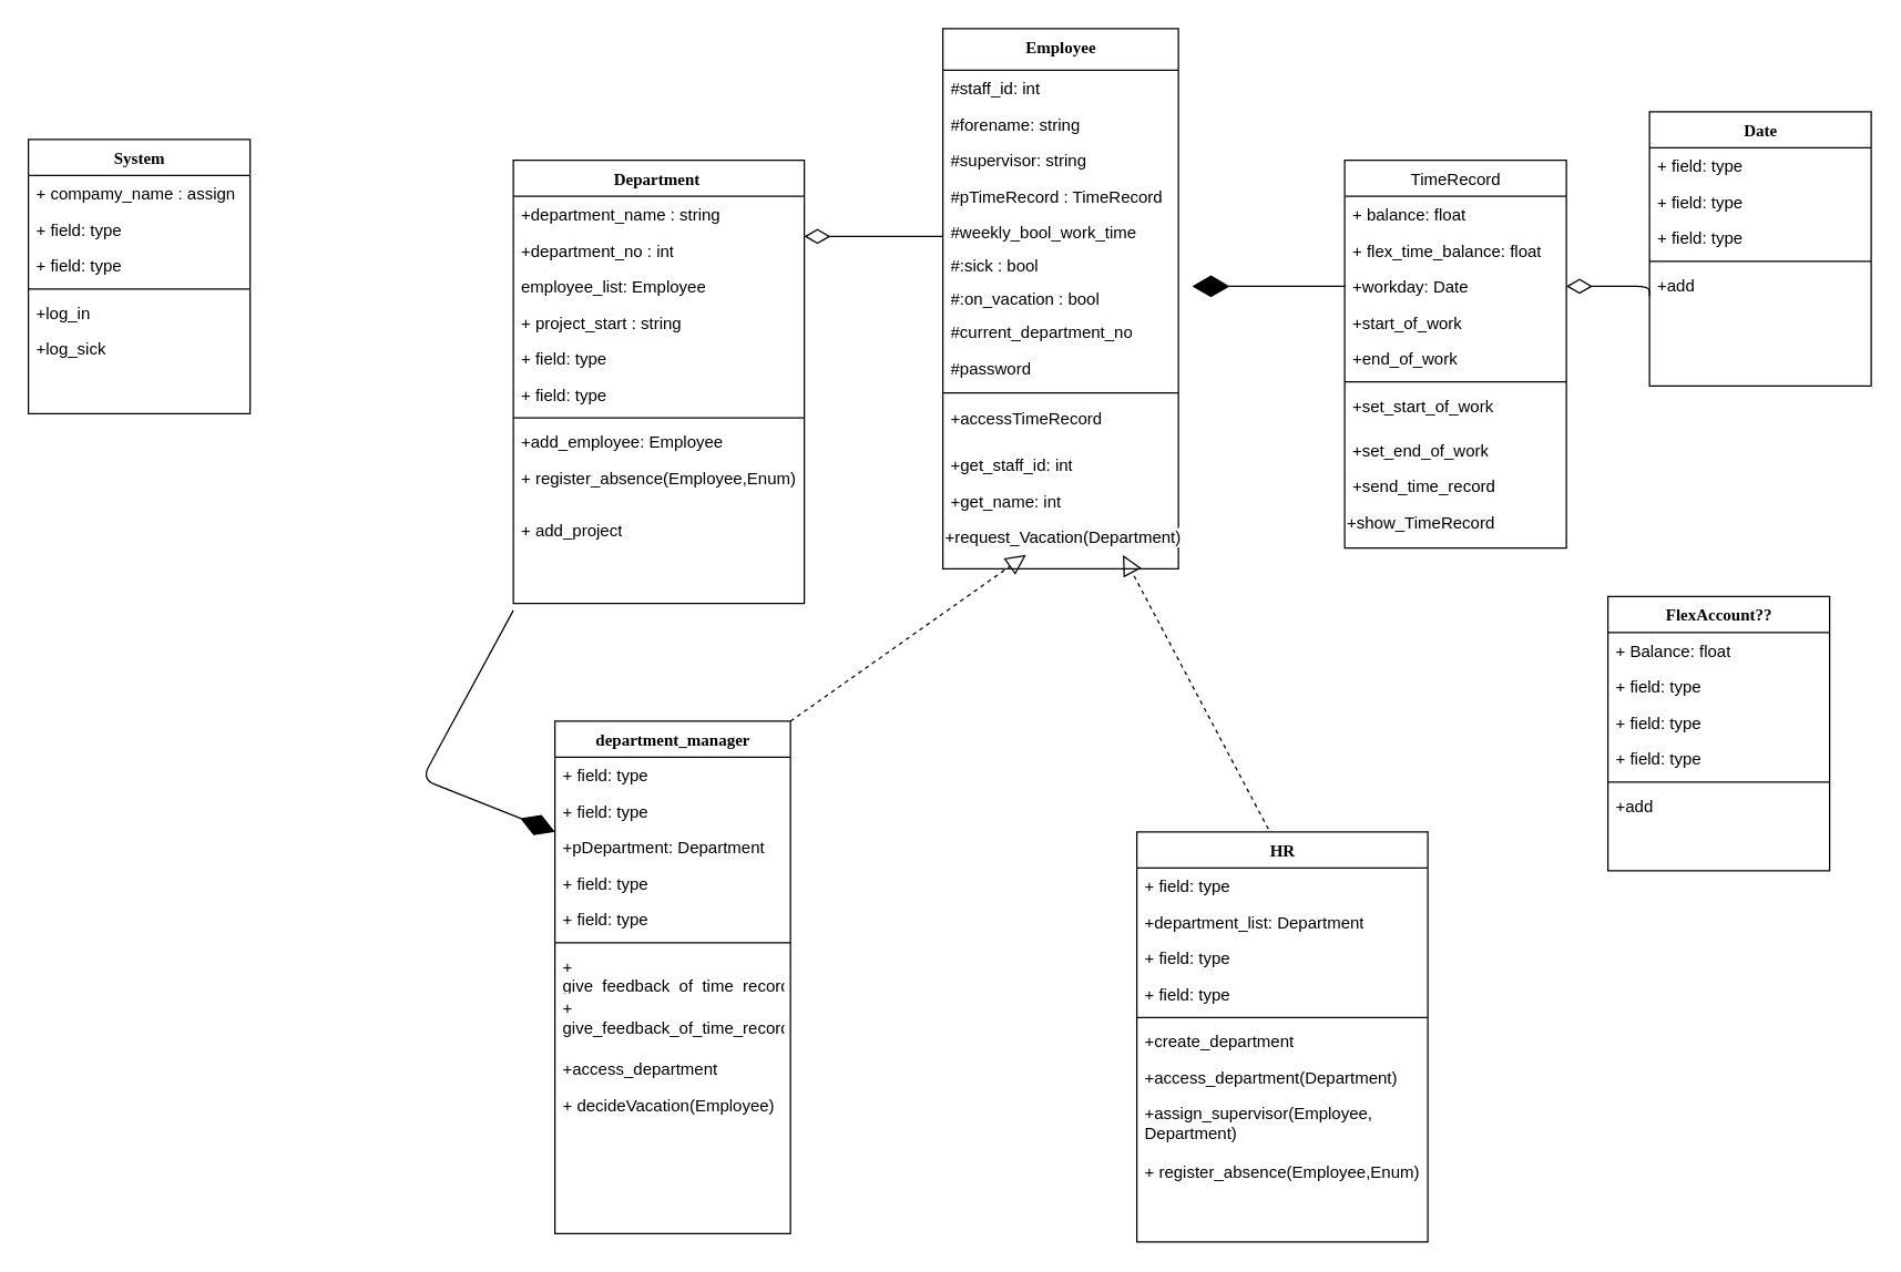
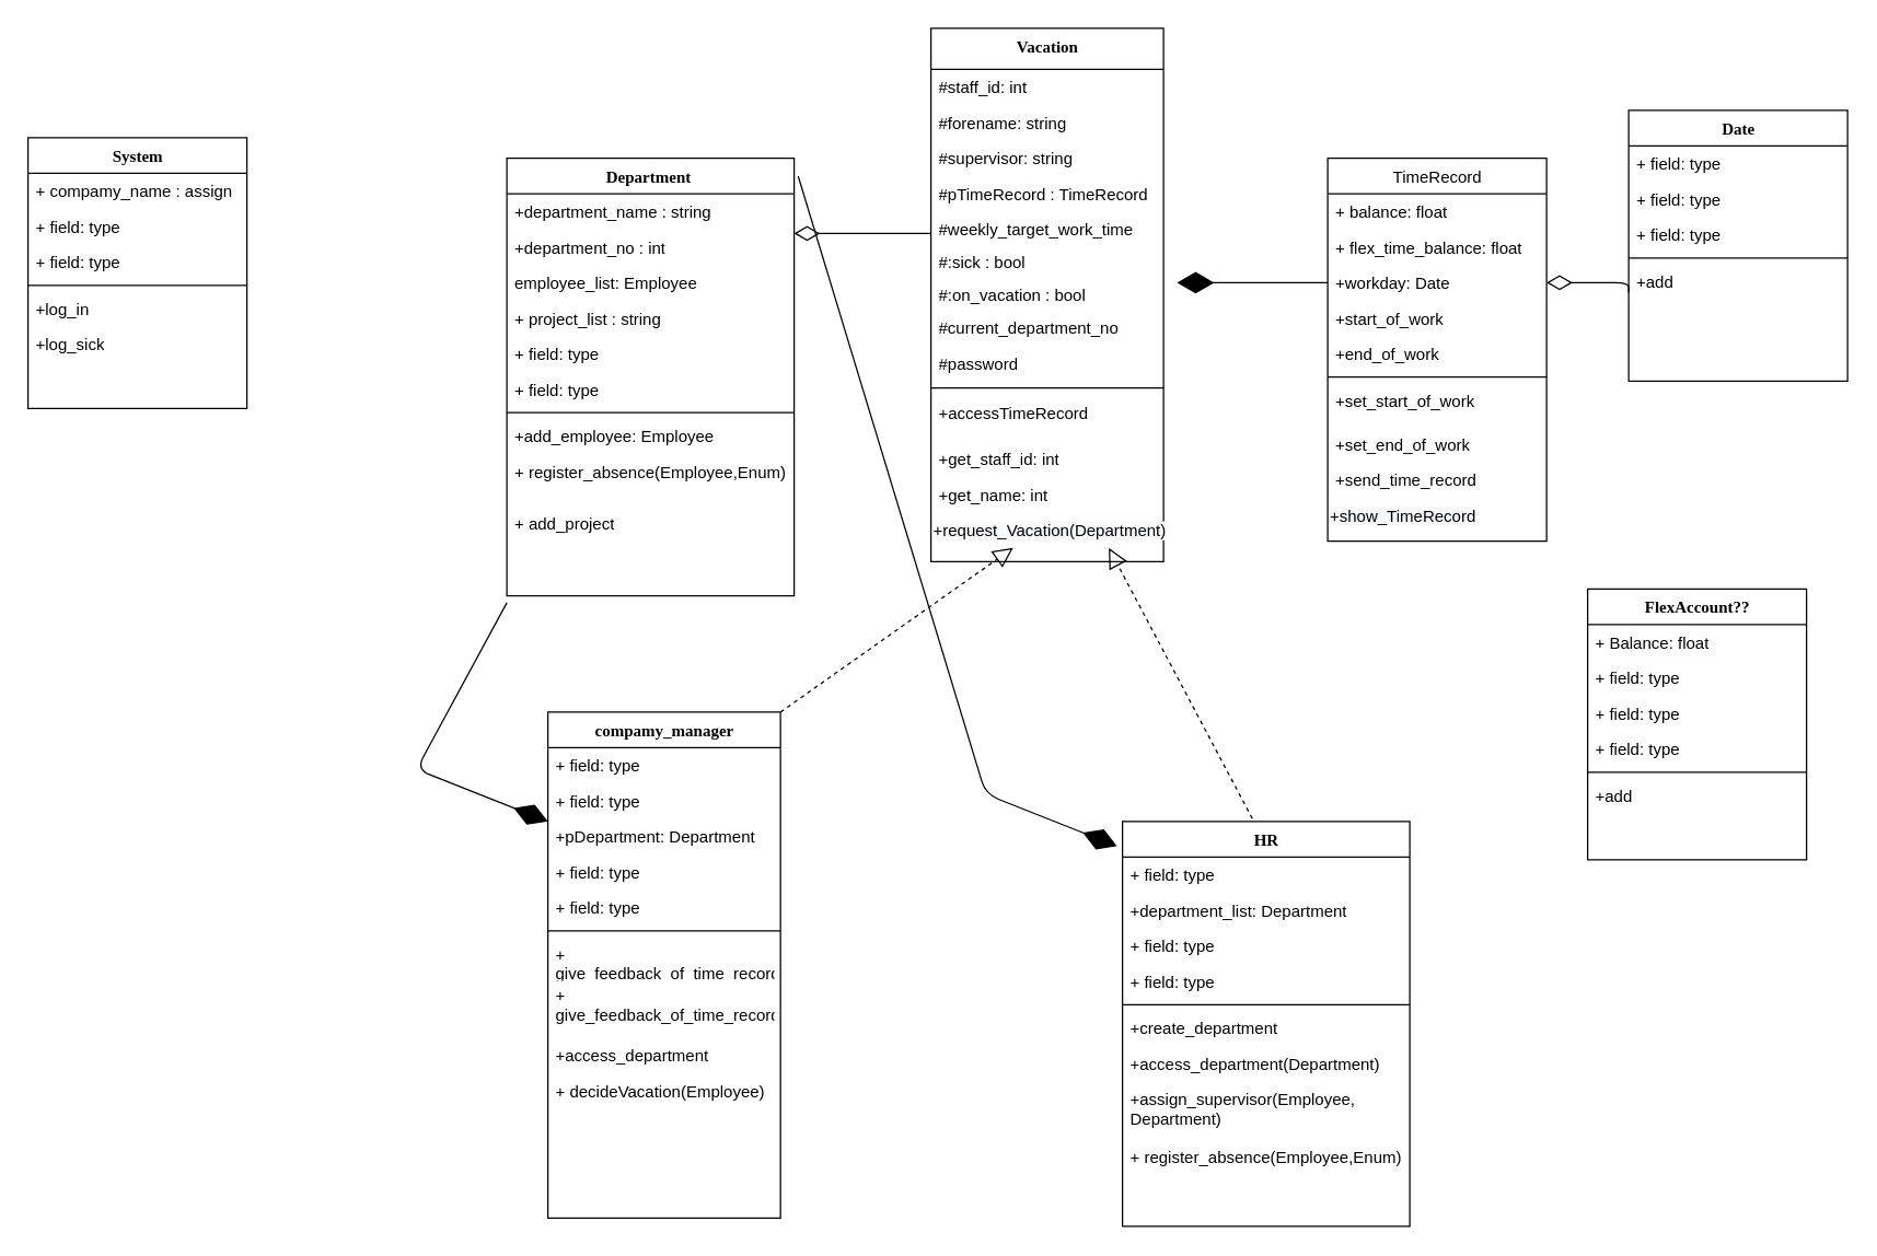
- <mxCell id="14" value="Employee" style="swimlane;html=1;fontStyle=1;align=center;verticalAlign=top;childLayout=stackLayout;horizontal=1;startSize=30;horizontalStack=0;resizeParent=1;resizeLast=0;collapsible=1;marginBottom=0;swimlaneFillColor=#ffffff;rounded=0;shadow=0;comic=0;labelBackgroundColor=none;strokeWidth=1;fillColor=none;fontFamily=Verdana;fontSize=12" parent="1" vertex="1"><mxGeometry x="680" y="20" width="170" height="390" as="geometry" /></mxCell>
+ <mxCell id="14" value="Vacation" style="swimlane;html=1;fontStyle=1;align=center;verticalAlign=top;childLayout=stackLayout;horizontal=1;startSize=30;horizontalStack=0;resizeParent=1;resizeLast=0;collapsible=1;marginBottom=0;swimlaneFillColor=#ffffff;rounded=0;shadow=0;comic=0;labelBackgroundColor=none;strokeWidth=1;fillColor=none;fontFamily=Verdana;fontSize=12" parent="1" vertex="1"><mxGeometry x="680" y="20" width="170" height="390" as="geometry" /></mxCell>
- <mxCell id="19" value="#weekly_bool_work_time" style="text;html=1;strokeColor=none;fillColor=none;align=left;verticalAlign=top;spacingLeft=4;spacingRight=4;whiteSpace=wrap;overflow=hidden;rotatable=0;points=[[0,0.5],[1,0.5]];portConstraint=eastwest;" parent="14" vertex="1"><mxGeometry y="134" width="170" height="24" as="geometry" /></mxCell>
+ <mxCell id="19" value="#weekly_target_work_time" style="text;html=1;strokeColor=none;fillColor=none;align=left;verticalAlign=top;spacingLeft=4;spacingRight=4;whiteSpace=wrap;overflow=hidden;rotatable=0;points=[[0,0.5],[1,0.5]];portConstraint=eastwest;" parent="14" vertex="1"><mxGeometry y="134" width="170" height="24" as="geometry" /></mxCell>
- <mxCell id="6" value="+ project_start : string" style="text;html=1;strokeColor=none;fillColor=none;align=left;verticalAlign=top;spacingLeft=4;spacingRight=4;whiteSpace=wrap;overflow=hidden;rotatable=0;points=[[0,0.5],[1,0.5]];portConstraint=eastwest;" parent="2" vertex="1"><mxGeometry y="104" width="210" height="26" as="geometry" /></mxCell>
+ <mxCell id="6" value="+ project_list : string" style="text;html=1;strokeColor=none;fillColor=none;align=left;verticalAlign=top;spacingLeft=4;spacingRight=4;whiteSpace=wrap;overflow=hidden;rotatable=0;points=[[0,0.5],[1,0.5]];portConstraint=eastwest;" parent="2" vertex="1"><mxGeometry y="104" width="210" height="26" as="geometry" /></mxCell>
+ <mxCell id="71" value="" style="endArrow=diamondThin;endFill=1;endSize=24;html=1;exitX=1.014;exitY=0.041;exitDx=0;exitDy=0;exitPerimeter=0;entryX=-0.019;entryY=0.061;entryDx=0;entryDy=0;entryPerimeter=0;" edge="1" parent="1" source="2" target="29"><mxGeometry width="160" relative="1" as="geometry"><mxPoint x="830" y="590" as="sourcePoint" /><mxPoint x="720" y="590" as="targetPoint" /><Array as="points"><mxPoint x="720" y="580" /></Array></mxGeometry></mxCell>
- <mxCell id="58" value="department_manager" style="swimlane;html=1;fontStyle=1;align=center;verticalAlign=top;childLayout=stackLayout;horizontal=1;startSize=26;horizontalStack=0;resizeParent=1;resizeLast=0;collapsible=1;marginBottom=0;swimlaneFillColor=#ffffff;rounded=0;shadow=0;comic=0;labelBackgroundColor=none;strokeWidth=1;fillColor=none;fontFamily=Verdana;fontSize=12" parent="1" vertex="1"><mxGeometry x="400" y="520" width="170" height="370" as="geometry" /></mxCell>
+ <mxCell id="58" value="compamy_manager" style="swimlane;html=1;fontStyle=1;align=center;verticalAlign=top;childLayout=stackLayout;horizontal=1;startSize=26;horizontalStack=0;resizeParent=1;resizeLast=0;collapsible=1;marginBottom=0;swimlaneFillColor=#ffffff;rounded=0;shadow=0;comic=0;labelBackgroundColor=none;strokeWidth=1;fillColor=none;fontFamily=Verdana;fontSize=12" parent="1" vertex="1"><mxGeometry x="400" y="520" width="170" height="370" as="geometry" /></mxCell>
